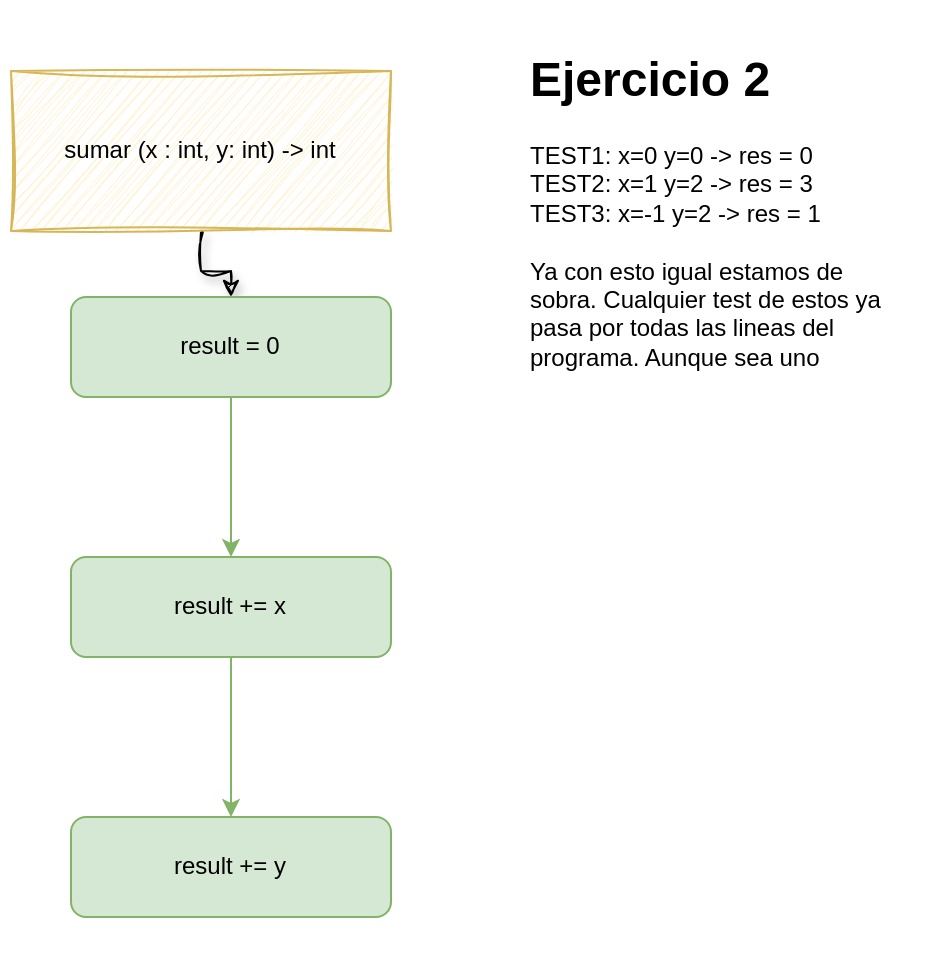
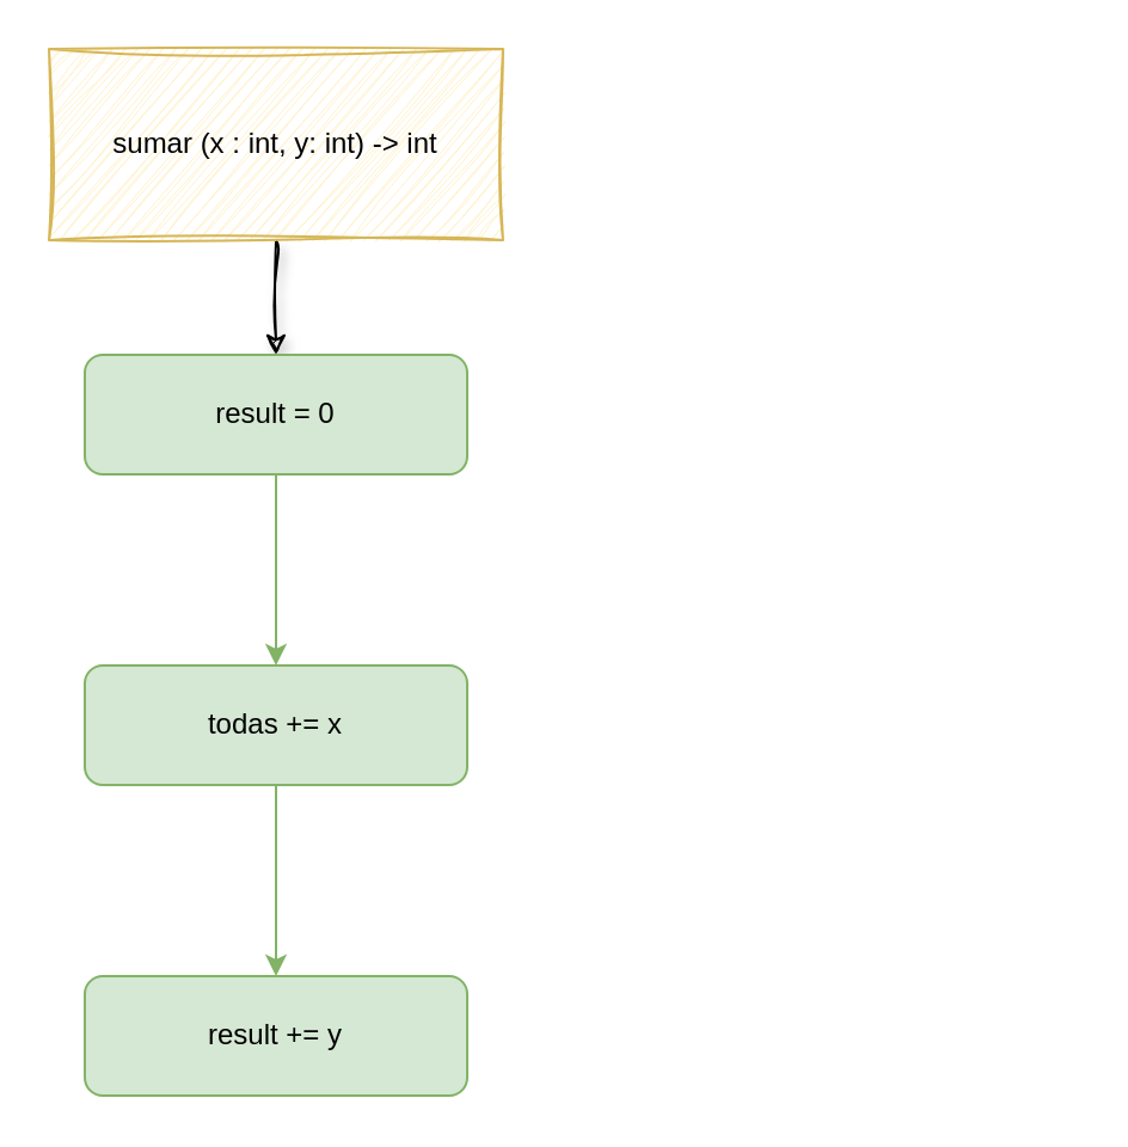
- <mxCell id="3" value="sumar (x : int, y: int) -&amp;gt; int" style="rounded=0;whiteSpace=wrap;html=1;sketch=1;curveFitting=1;jiggle=2;fillColor=#fff2cc;strokeColor=#d6b656;" vertex="1" parent="1"><mxGeometry x="5" y="35" width="190" height="80" as="geometry" /></mxCell>
+ <mxCell id="3" value="sumar (x : int, y: int) -&amp;gt; int" style="rounded=0;whiteSpace=wrap;html=1;sketch=1;curveFitting=1;jiggle=2;fillColor=#fff2cc;strokeColor=#d6b656;" vertex="1" parent="1"><mxGeometry x="20" y="20" width="190" height="80" as="geometry" /></mxCell>
- <mxCell id="9" value="&lt;h1&gt;Ejercicio 2&lt;/h1&gt;&lt;div&gt;TEST1: x=0 y=0 -&amp;gt; res = 0&lt;/div&gt;&lt;div&gt;TEST2: x=1 y=2 -&amp;gt; res = 3&lt;/div&gt;&lt;div&gt;TEST3: x=-1 y=2 -&amp;gt; res = 1&lt;/div&gt;&lt;div&gt;&lt;br&gt;&lt;/div&gt;&lt;div&gt;Ya con esto igual estamos de sobra. Cualquier test de estos ya pasa por todas las lineas del programa. Aunque sea uno&lt;/div&gt;" style="text;html=1;strokeColor=none;fillColor=none;spacing=5;spacingTop=-20;whiteSpace=wrap;overflow=hidden;rounded=0;" vertex="1" parent="1"><mxGeometry x="260" y="20" width="190" height="200" as="geometry" /></mxCell>
- <mxCell id="7" value="result += x" style="rounded=1;whiteSpace=wrap;html=1;fillColor=#d5e8d4;strokeColor=#82b366;" vertex="1" parent="1"><mxGeometry x="35" y="278" width="160" height="50" as="geometry" /></mxCell>
+ <mxCell id="7" value="todas += x" style="rounded=1;whiteSpace=wrap;html=1;fillColor=#d5e8d4;strokeColor=#82b366;" vertex="1" parent="1"><mxGeometry x="35" y="278" width="160" height="50" as="geometry" /></mxCell>
